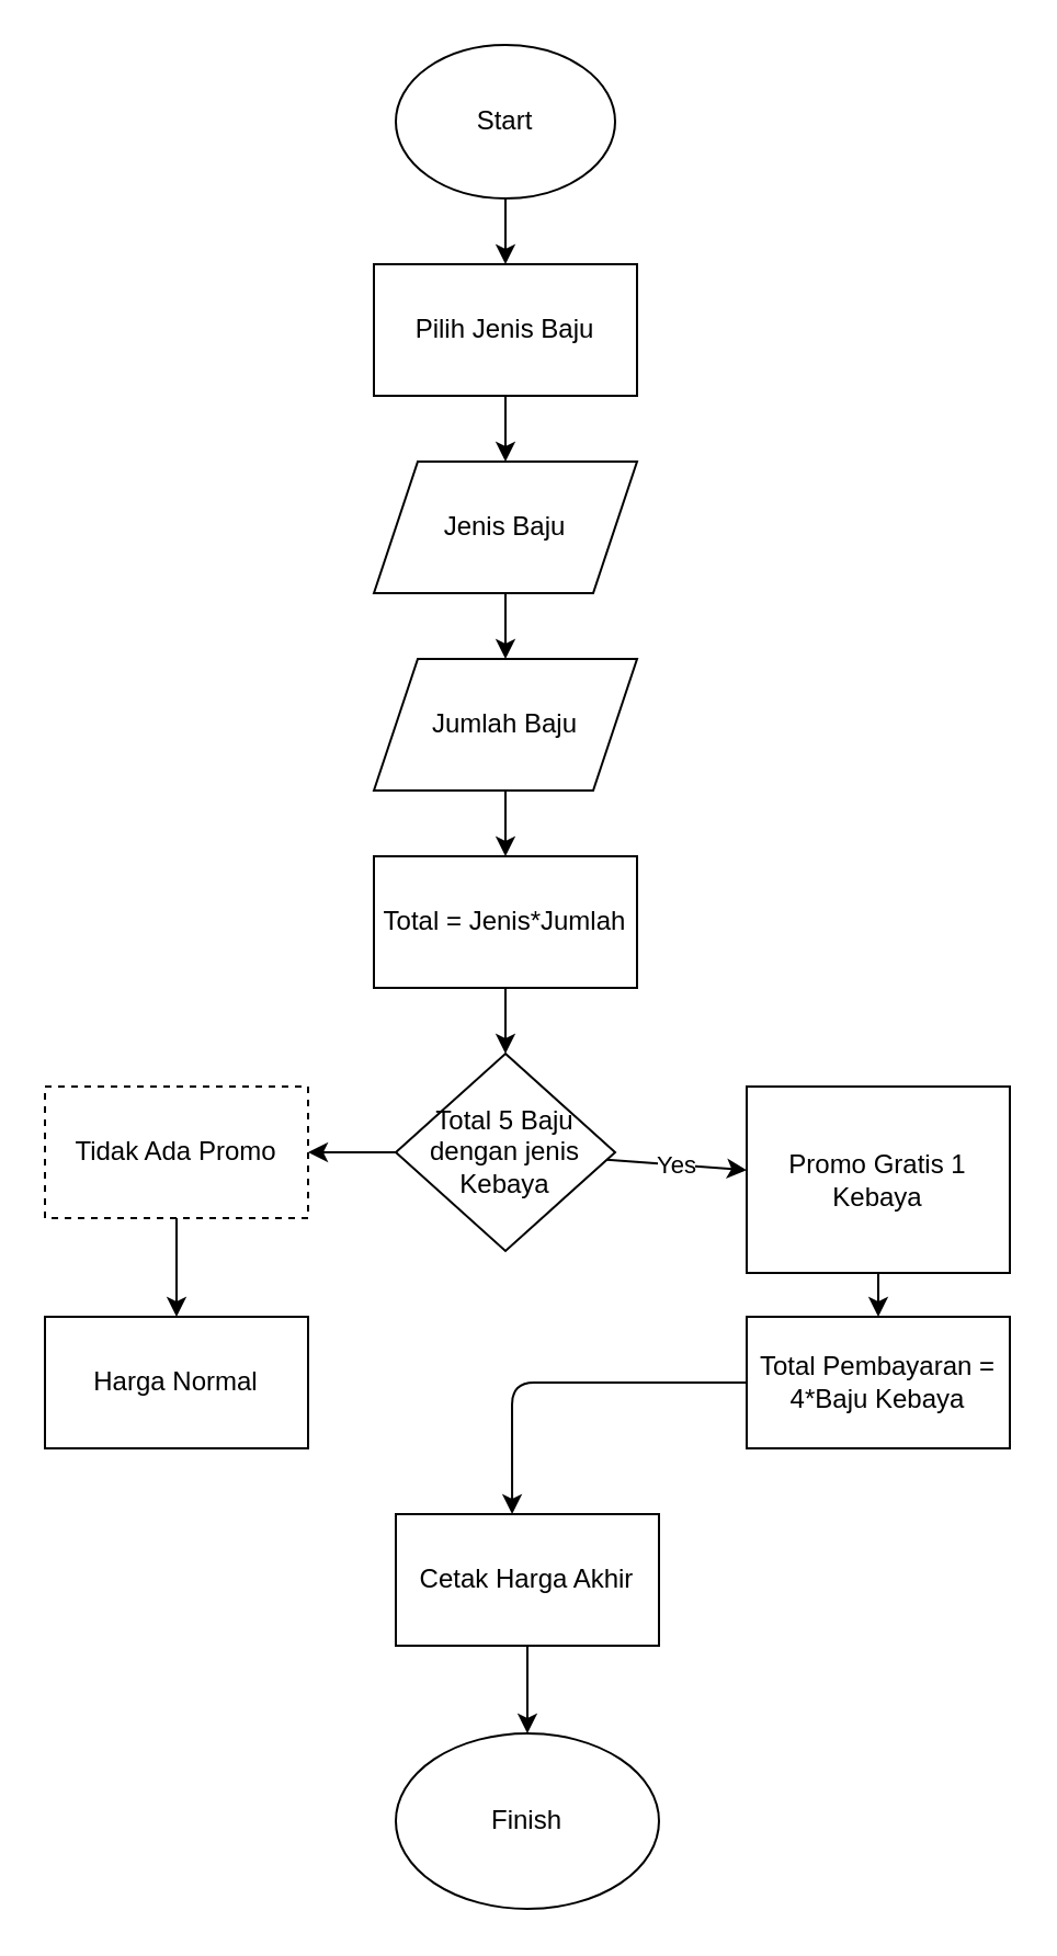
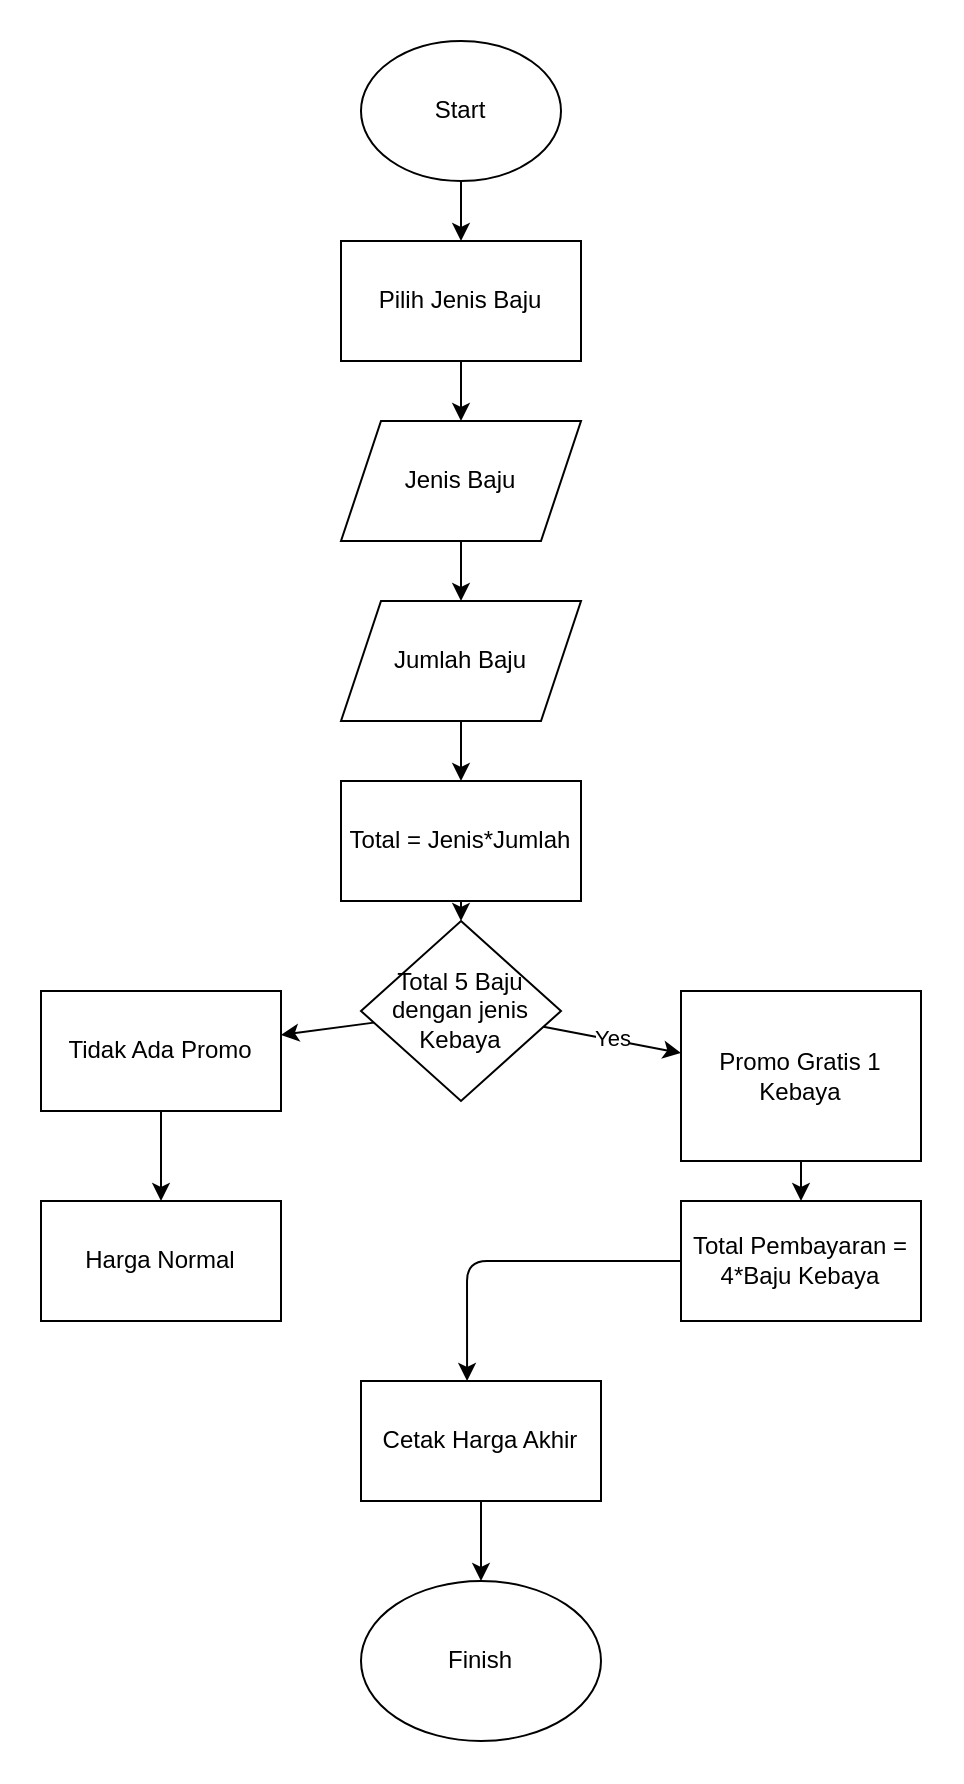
- <mxCell id="22" value="Tidak Ada Promo" style="rounded=0;whiteSpace=wrap;html=1;dashed=1;" vertex="1" parent="1"><mxGeometry x="20" y="495" width="120" height="60" as="geometry" /></mxCell>
+ <mxCell id="22" value="Tidak Ada Promo" style="rounded=0;whiteSpace=wrap;html=1;" vertex="1" parent="1"><mxGeometry x="20" y="495" width="120" height="60" as="geometry" /></mxCell>
- <mxCell id="14" value="Total 5 Baju dengan jenis Kebaya" style="rhombus;whiteSpace=wrap;html=1;" vertex="1" parent="1"><mxGeometry x="180" y="480" width="100" height="90" as="geometry" /></mxCell>
+ <mxCell id="14" value="Total 5 Baju dengan jenis Kebaya" style="rhombus;whiteSpace=wrap;html=1;" vertex="1" parent="1"><mxGeometry x="180" y="460" width="100" height="90" as="geometry" /></mxCell>
